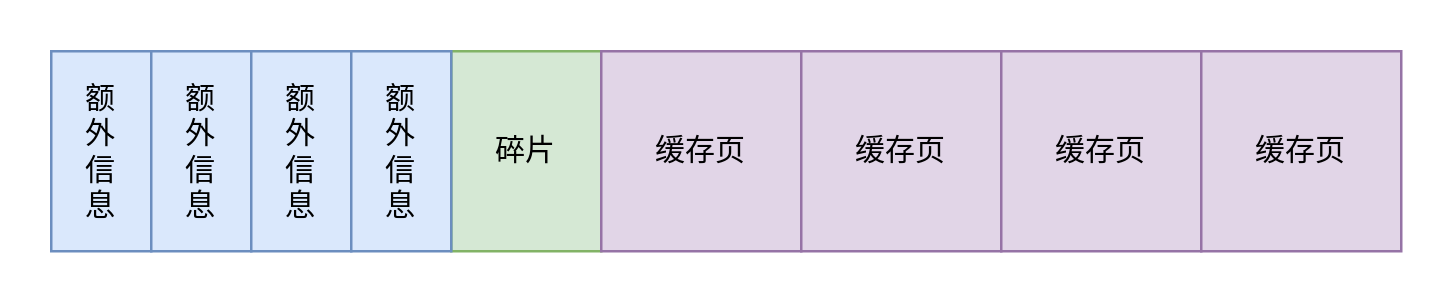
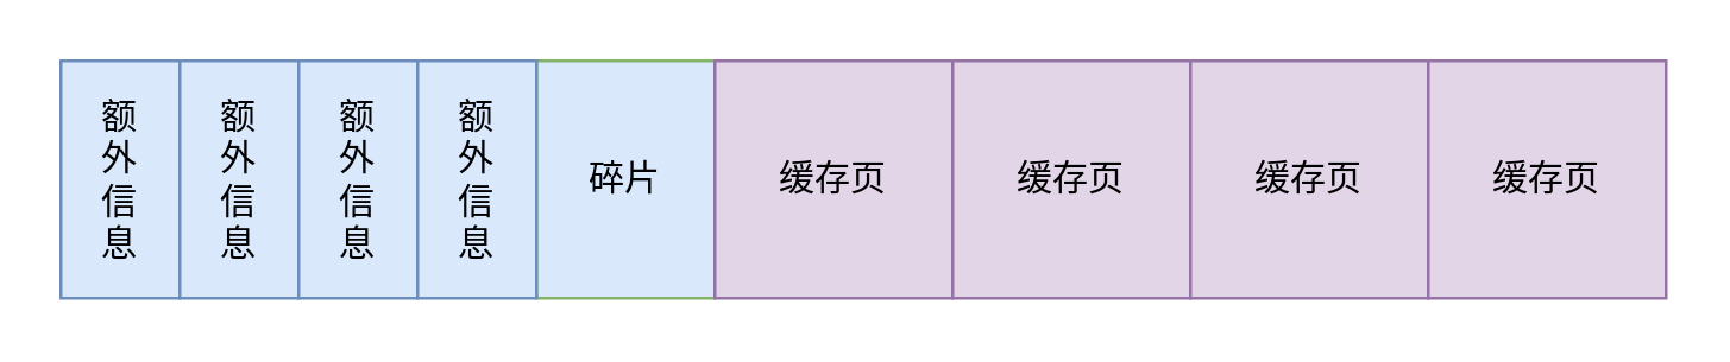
- <mxCell id="5" value="碎片" style="rounded=0;whiteSpace=wrap;html=1;fillColor=#d5e8d4;strokeColor=#82b366;" vertex="1" parent="1"><mxGeometry x="180" y="20" width="60" height="80" as="geometry" /></mxCell>
+ <mxCell id="5" value="碎片" style="rounded=0;whiteSpace=wrap;html=1;fillColor=#dae8fc;strokeColor=#82b366;" vertex="1" parent="1"><mxGeometry x="180" y="20" width="60" height="80" as="geometry" /></mxCell>
